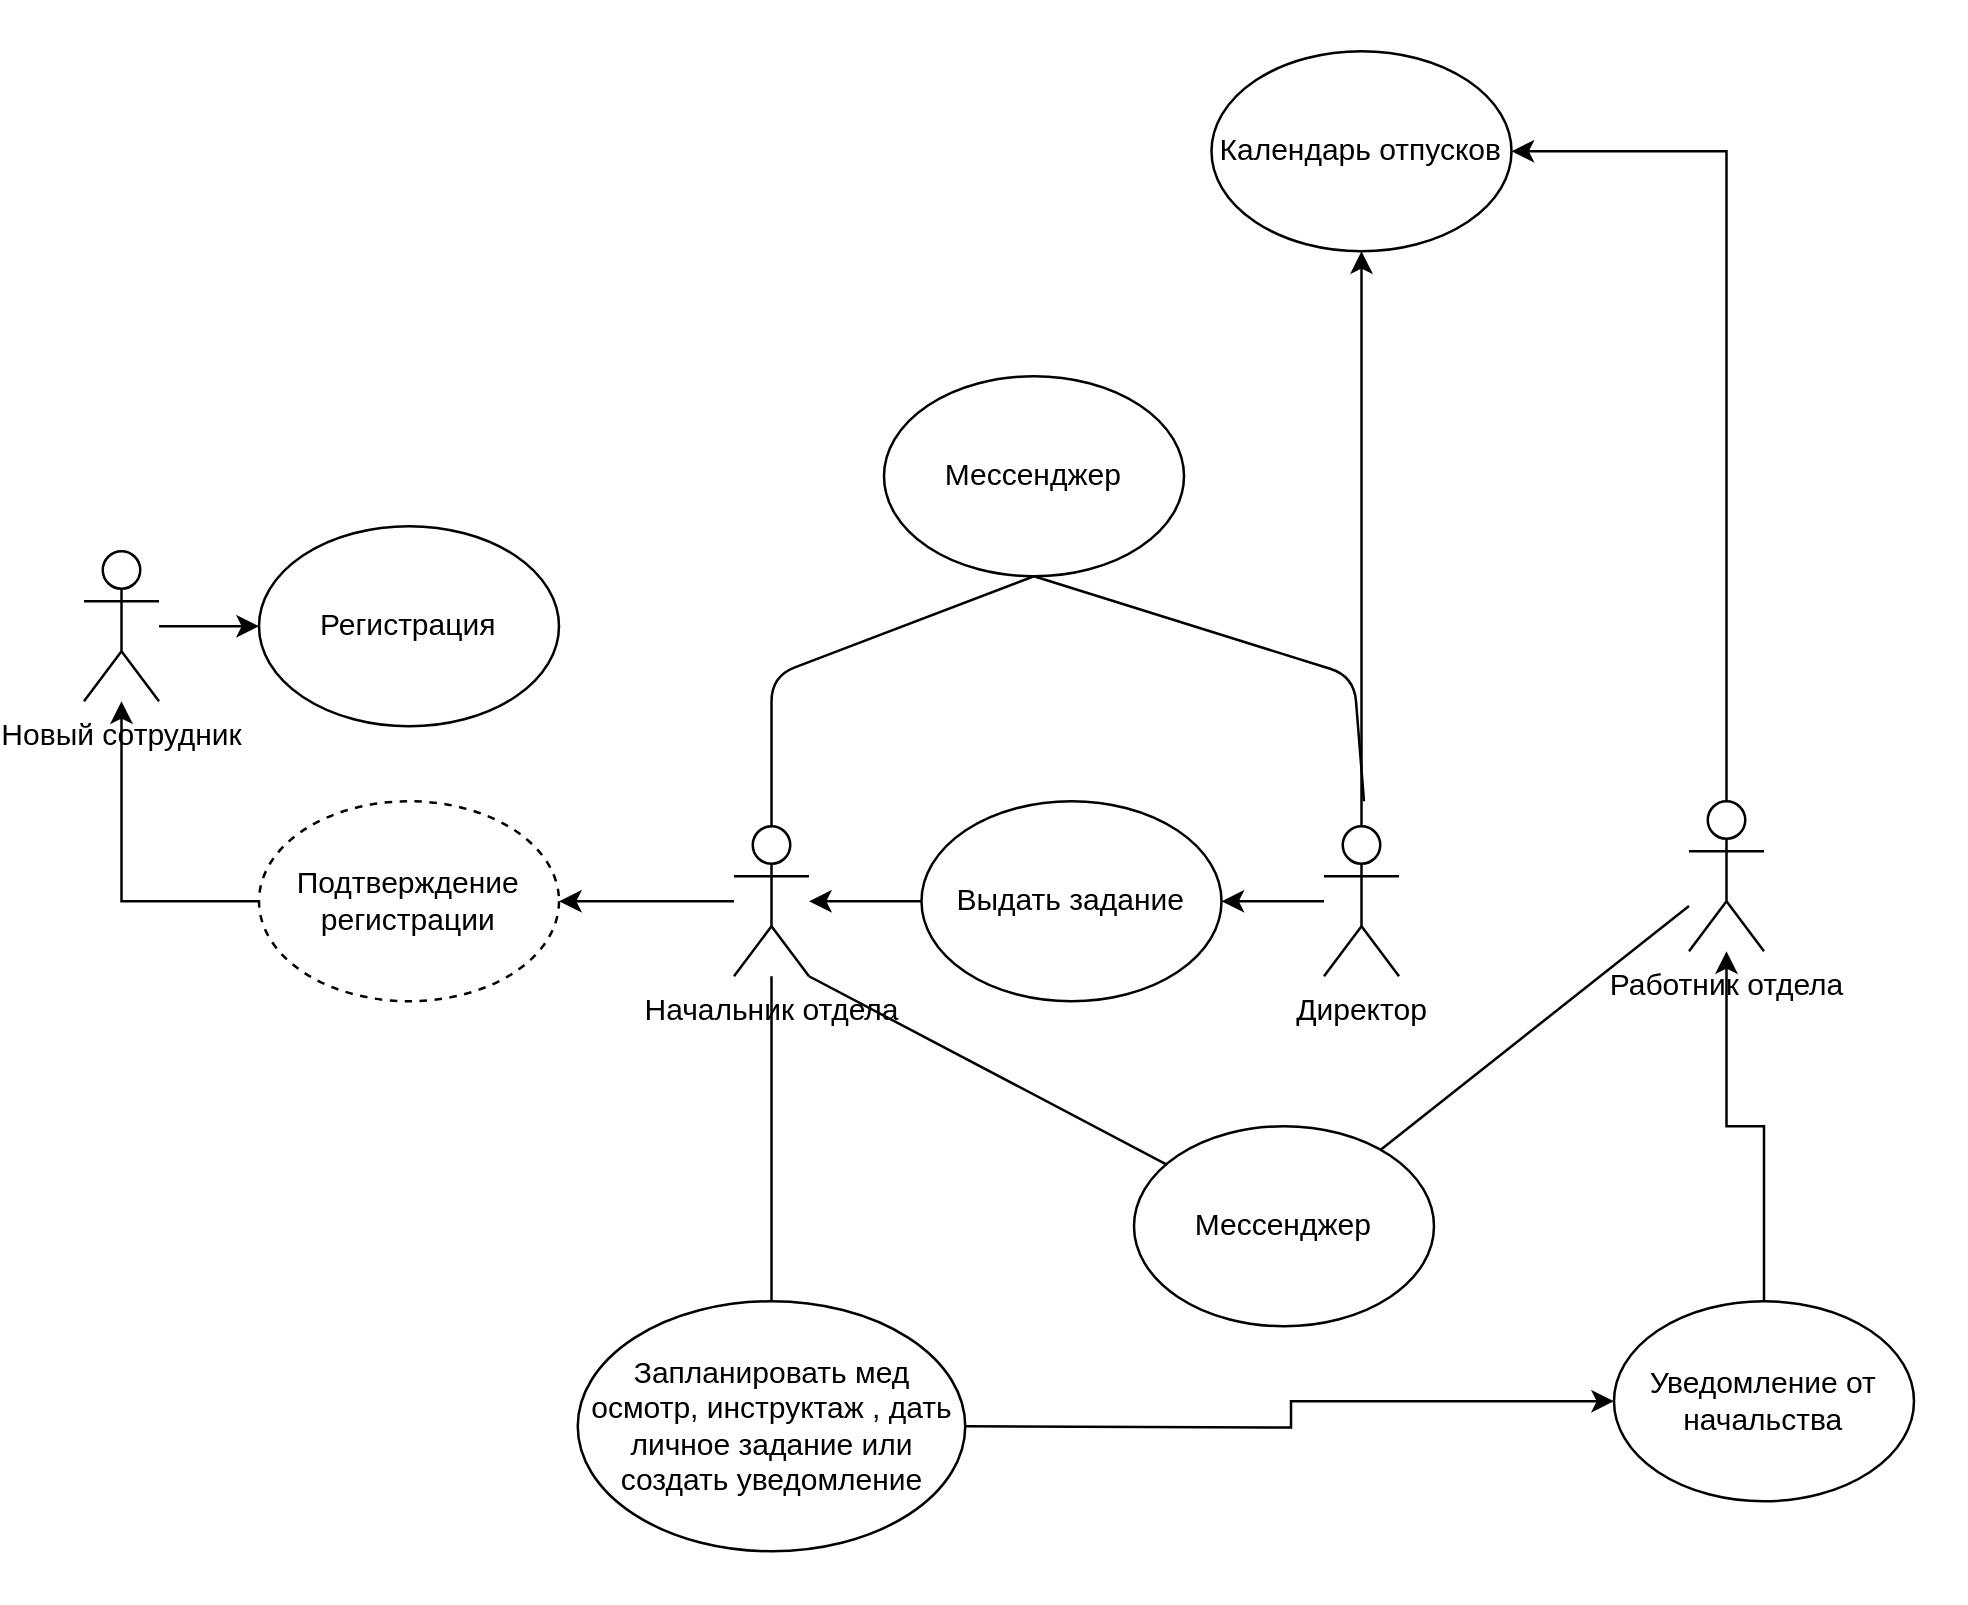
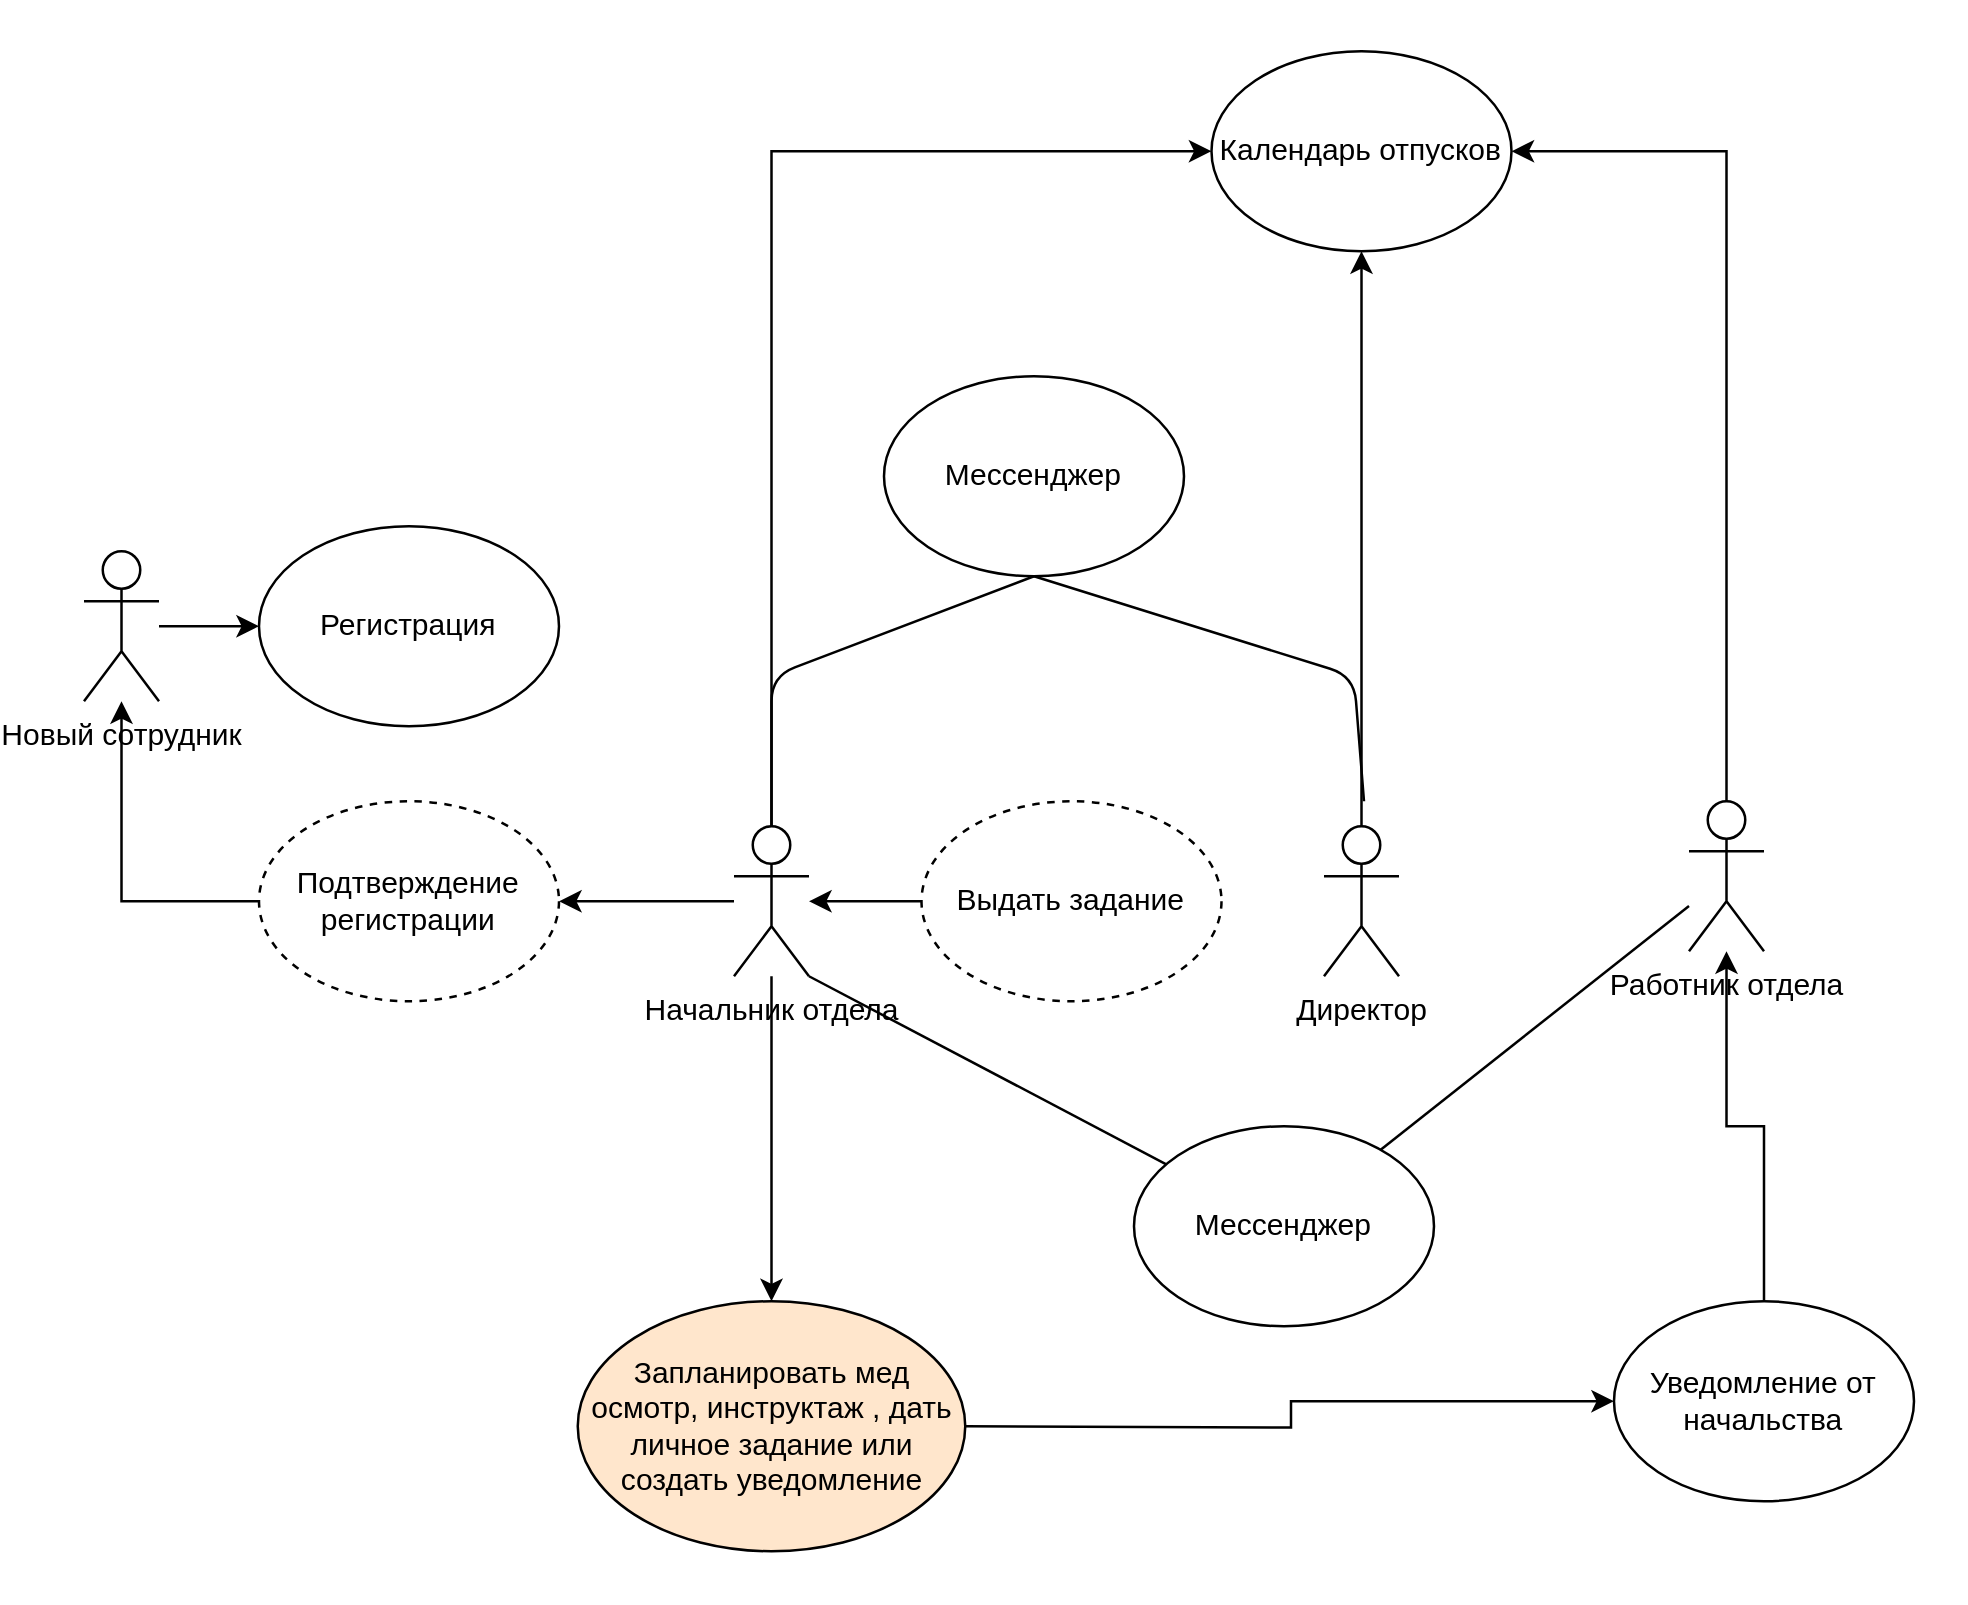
+ <mxCell id="6" style="edgeStyle=orthogonalEdgeStyle;rounded=0;orthogonalLoop=1;jettySize=auto;html=1;entryX=0;entryY=0.5;entryDx=0;entryDy=0;" edge="1" parent="1" source="8" target="16"><mxGeometry relative="1" as="geometry"><Array as="points"><mxPoint x="295" y="60" /></Array></mxGeometry></mxCell>
- <mxCell id="25" value="Выдать задание" style="ellipse;whiteSpace=wrap;html=1;" vertex="1" parent="1"><mxGeometry x="355" y="320" width="120" height="80" as="geometry" /></mxCell>
+ <mxCell id="25" value="Выдать задание" style="ellipse;whiteSpace=wrap;html=1;dashed=1;" vertex="1" parent="1"><mxGeometry x="355" y="320" width="120" height="80" as="geometry" /></mxCell>
- <mxCell id="3" value="" style="edgeStyle=orthogonalEdgeStyle;rounded=0;orthogonalLoop=1;jettySize=auto;html=1;" edge="1" parent="1" source="4" target="25"><mxGeometry relative="1" as="geometry" /></mxCell>
- <mxCell id="7" value="" style="edgeStyle=orthogonalEdgeStyle;rounded=0;orthogonalLoop=1;jettySize=auto;html=1;endArrow=none;" edge="1" parent="1" source="8" target="18"><mxGeometry relative="1" as="geometry" /></mxCell>
+ <mxCell id="7" value="" style="edgeStyle=orthogonalEdgeStyle;rounded=0;orthogonalLoop=1;jettySize=auto;html=1;" edge="1" parent="1" source="8" target="18"><mxGeometry relative="1" as="geometry" /></mxCell>
- <mxCell id="18" value="Запланировать мед осмотр, инструктаж , дать личное задание или создать уведомление" style="ellipse;whiteSpace=wrap;html=1;" vertex="1" parent="1"><mxGeometry x="217.5" y="520" width="155" height="100" as="geometry" /></mxCell>
+ <mxCell id="18" value="Запланировать мед осмотр, инструктаж , дать личное задание или создать уведомление" style="ellipse;whiteSpace=wrap;html=1;fillColor=#ffe6cc;" vertex="1" parent="1"><mxGeometry x="217.5" y="520" width="155" height="100" as="geometry" /></mxCell>
